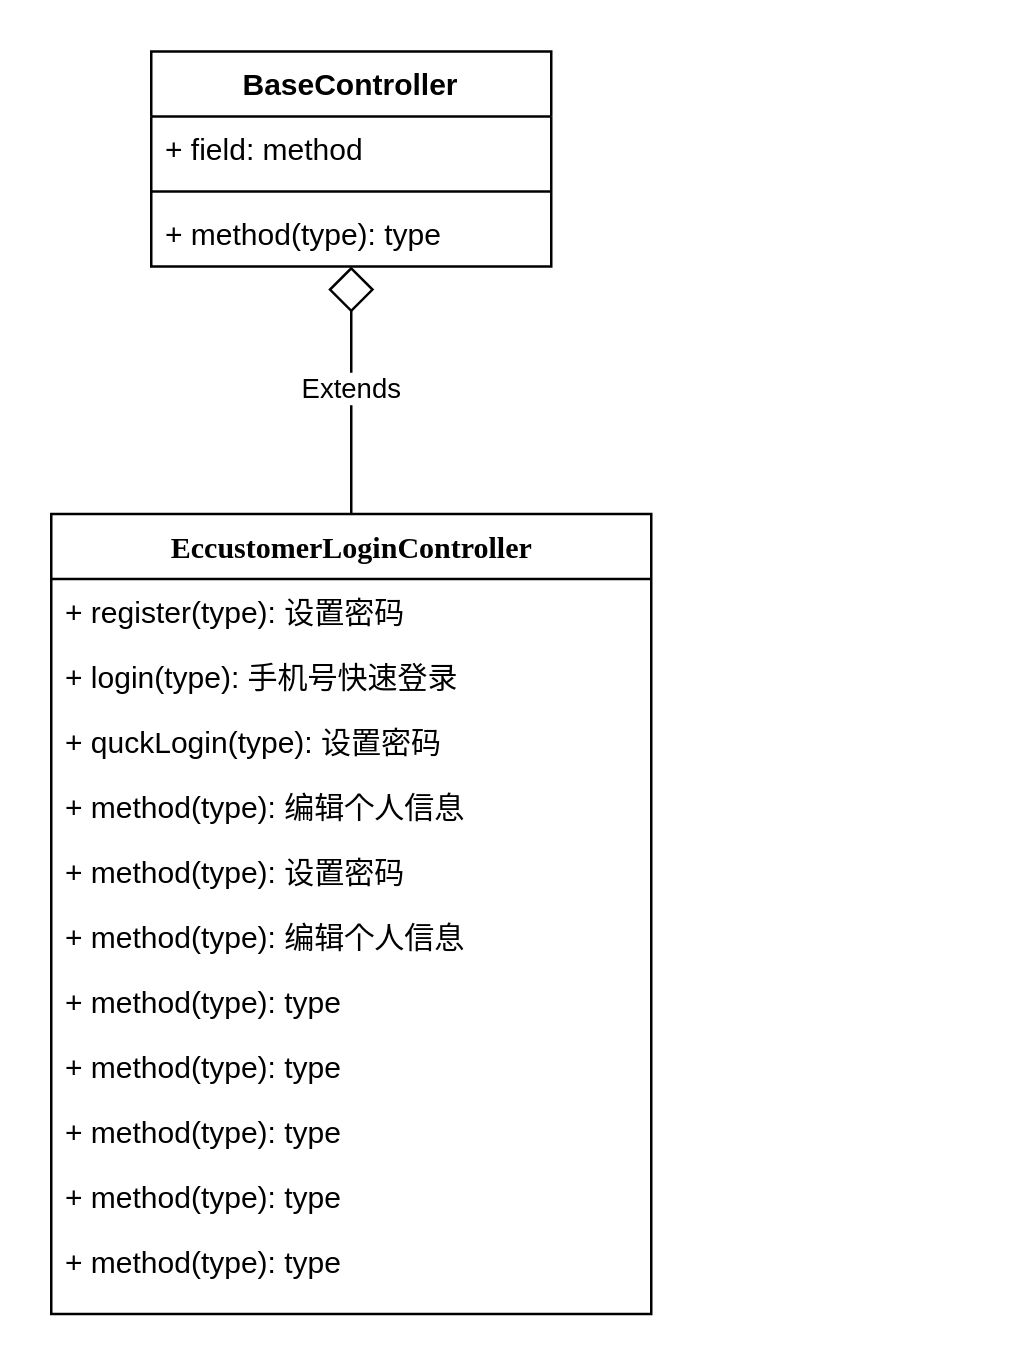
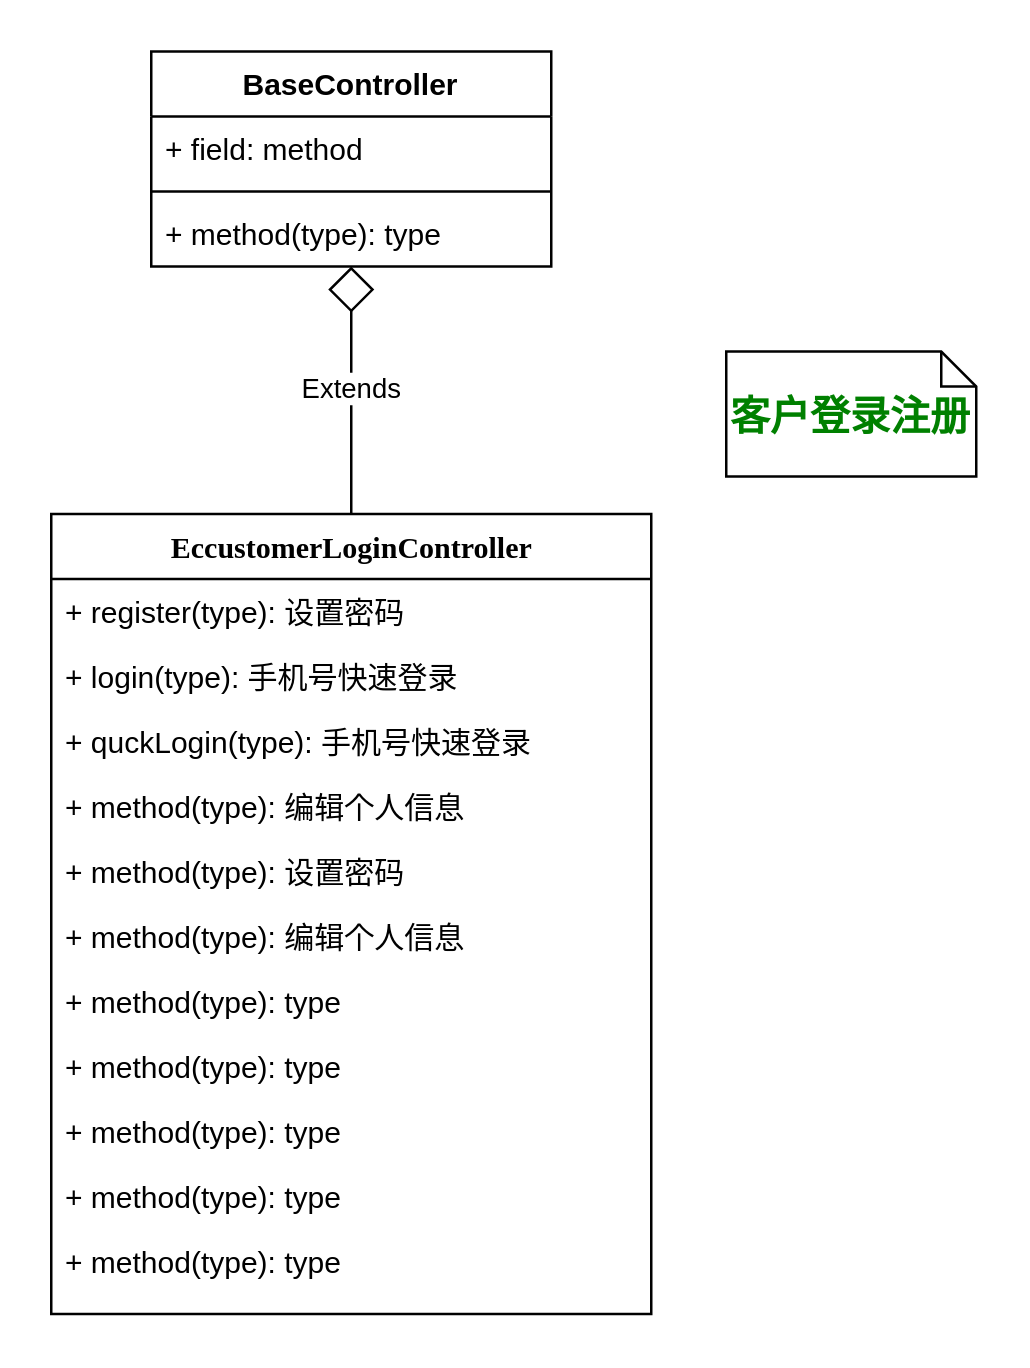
+ <mxCell id="2" value="&lt;pre style=&quot;background-color: rgb(255 , 255 , 255) ; font-size: 12pt&quot;&gt;&lt;span style=&quot;color: #008000 ; font-weight: bold&quot;&gt;客户登录注册&lt;/span&gt;&lt;/pre&gt;" style="shape=note;whiteSpace=wrap;html=1;size=14;verticalAlign=top;align=left;spacingTop=-6;" parent="1" vertex="1"><mxGeometry x="290" y="140" width="100" height="50" as="geometry" /></mxCell>
- <mxCell id="11" value="+&amp;nbsp;&lt;span style=&quot;white-space: nowrap&quot;&gt;quckLogin&lt;/span&gt;(type): 设置密码" style="text;html=1;strokeColor=none;fillColor=none;align=left;verticalAlign=top;spacingLeft=4;spacingRight=4;whiteSpace=wrap;overflow=hidden;rotatable=0;points=[[0,0.5],[1,0.5]];portConstraint=eastwest;" vertex="1" parent="8"><mxGeometry y="78" width="240" height="26" as="geometry" /></mxCell>
+ <mxCell id="11" value="+&amp;nbsp;&lt;span style=&quot;white-space: nowrap&quot;&gt;quckLogin&lt;/span&gt;(type): 手机号快速登录" style="text;html=1;strokeColor=none;fillColor=none;align=left;verticalAlign=top;spacingLeft=4;spacingRight=4;whiteSpace=wrap;overflow=hidden;rotatable=0;points=[[0,0.5],[1,0.5]];portConstraint=eastwest;" vertex="1" parent="8"><mxGeometry y="78" width="240" height="26" as="geometry" /></mxCell>
